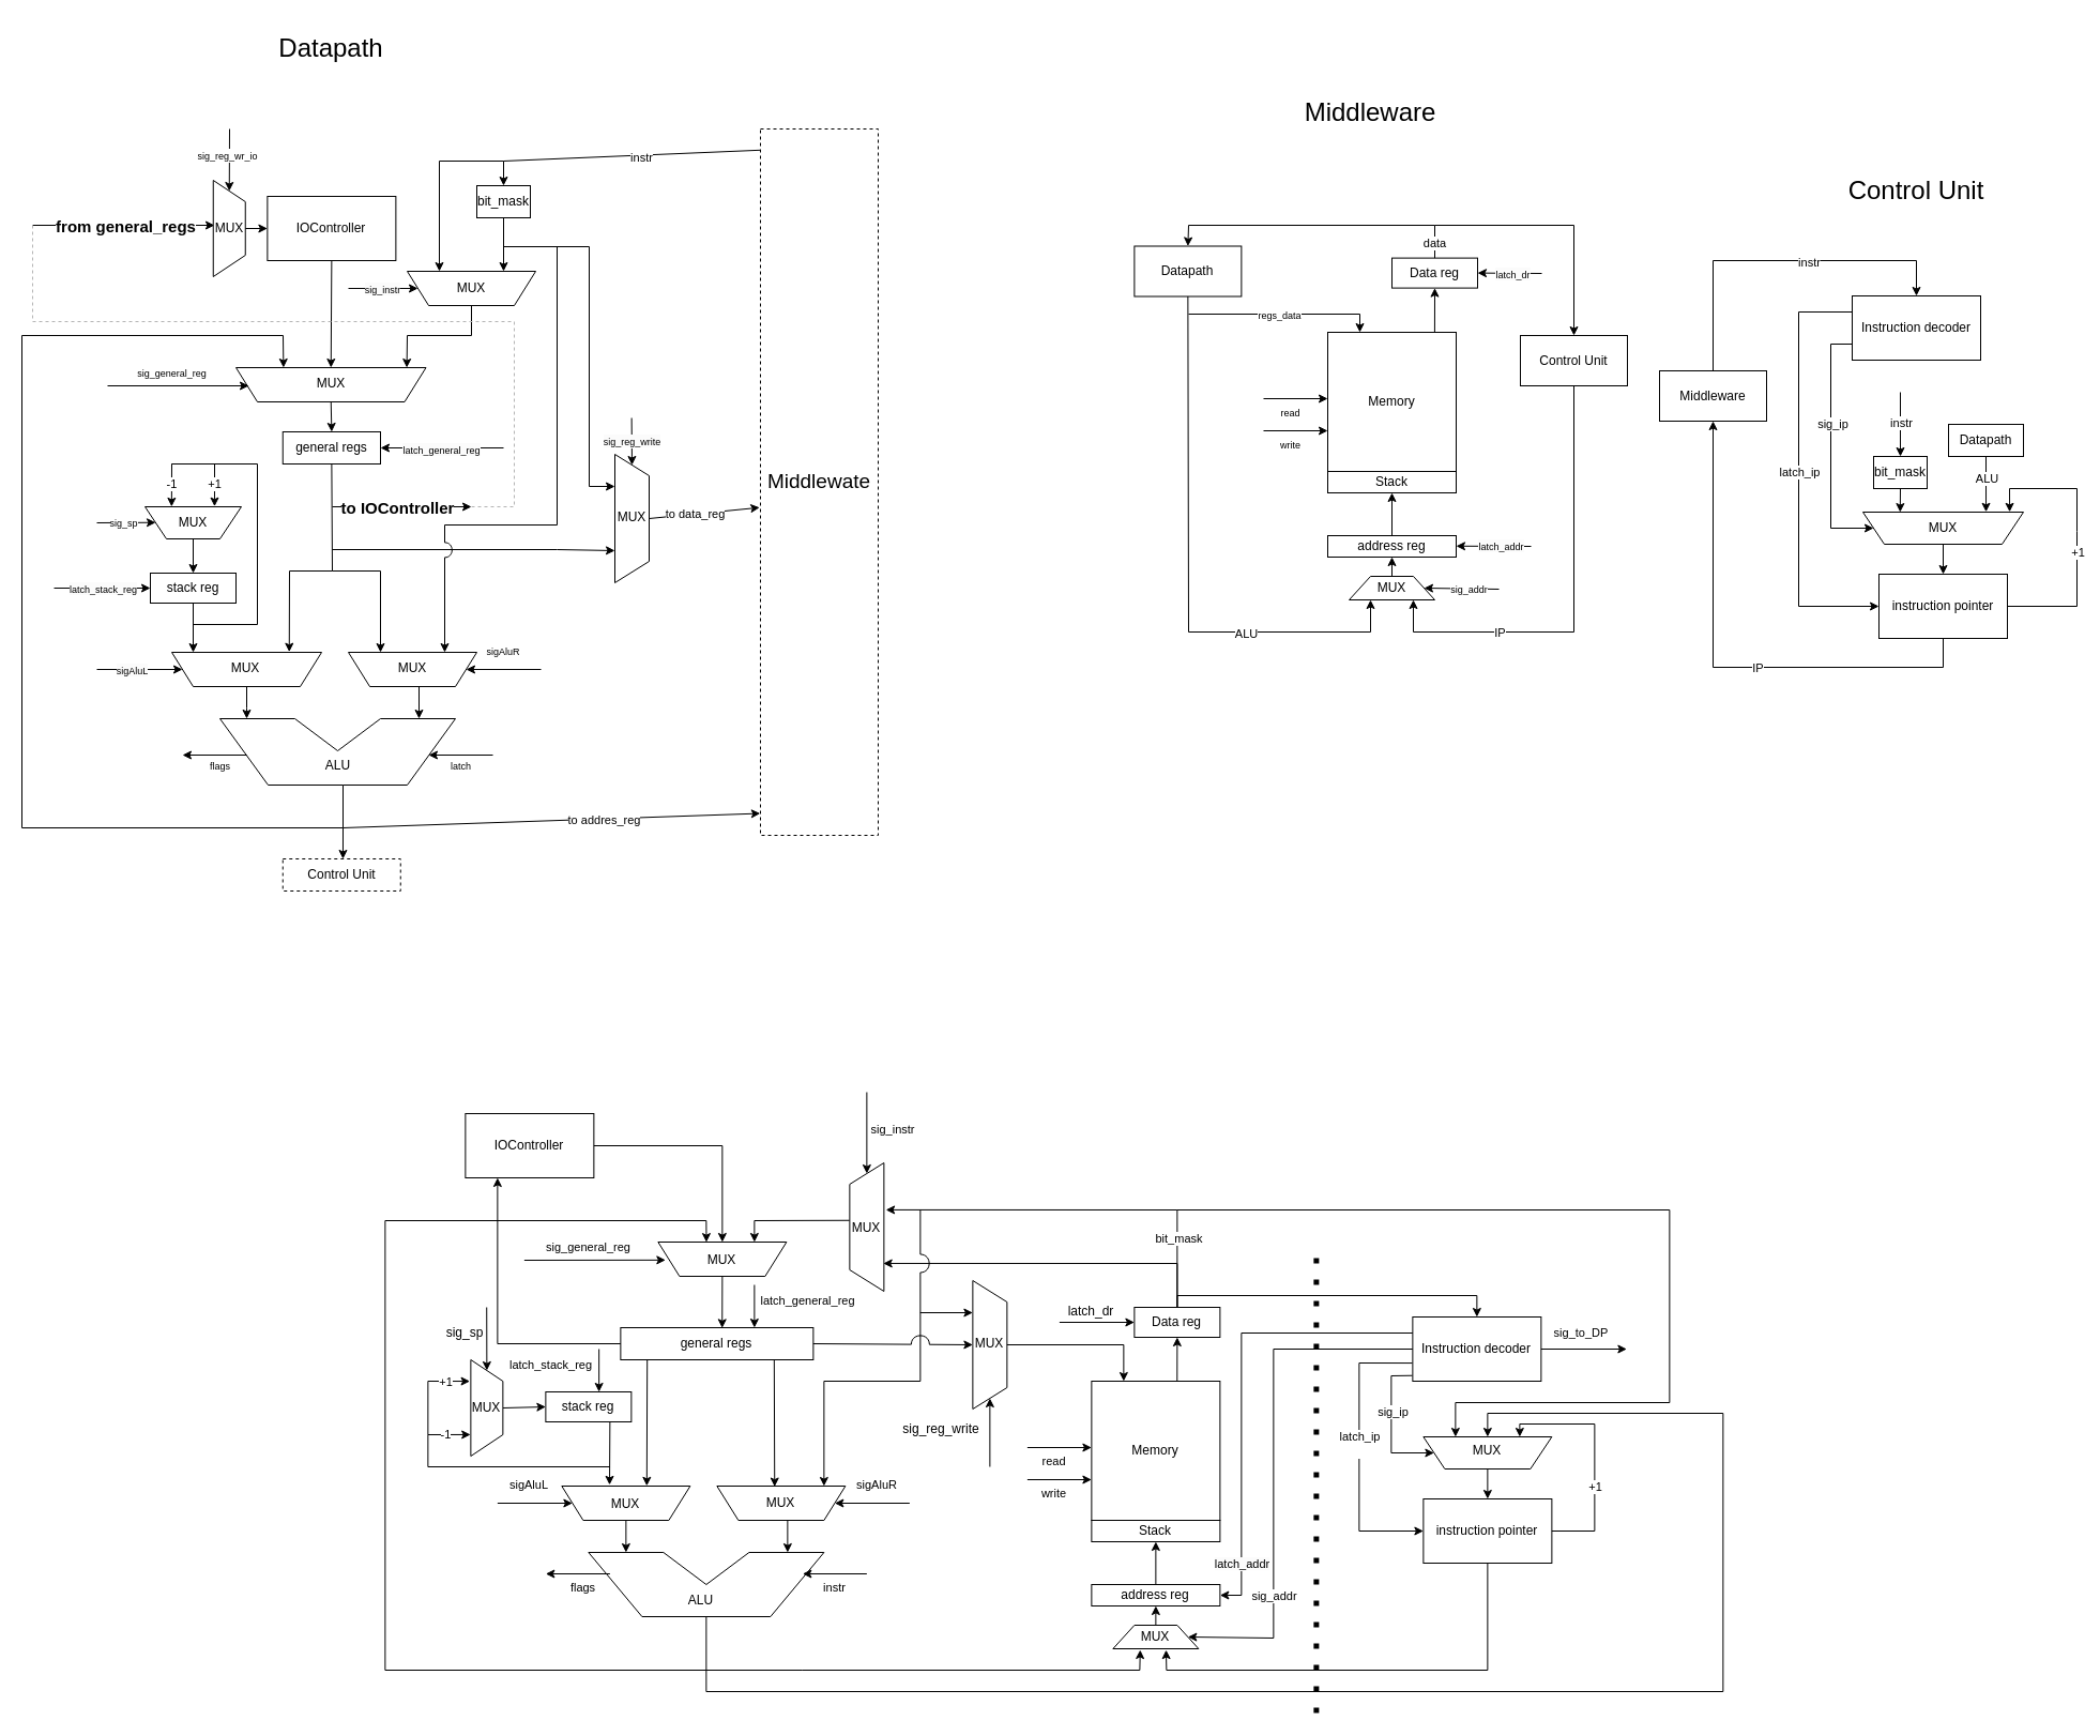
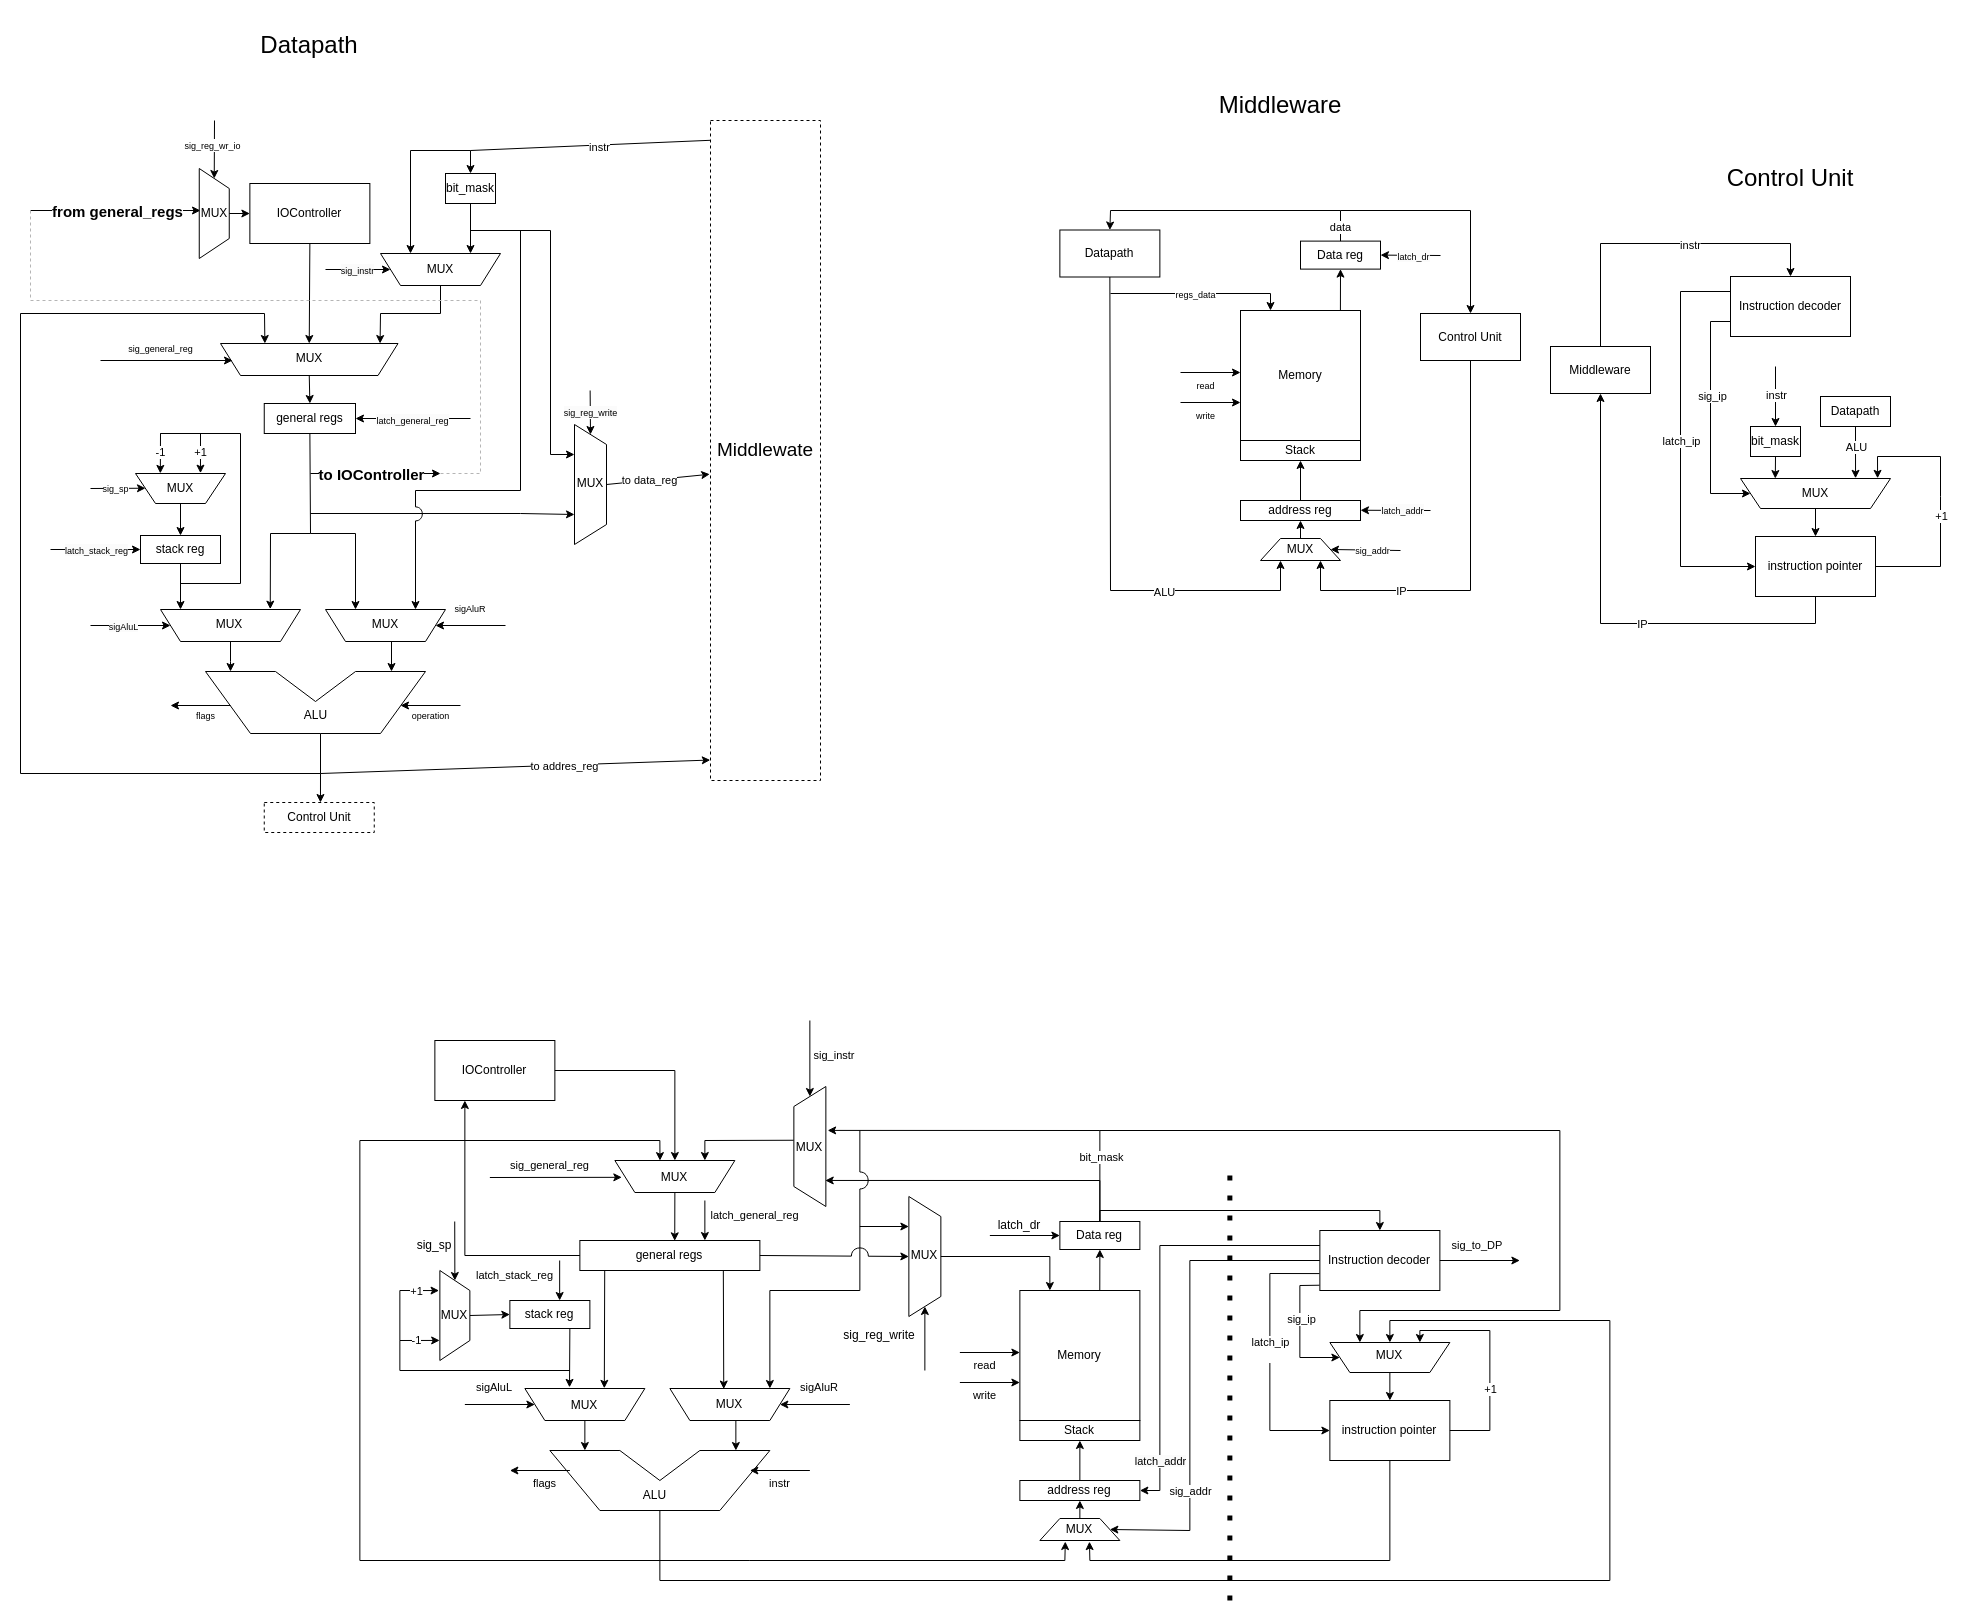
- <mxCell id="119" value="&lt;font style=&quot;font-size: 9px;&quot;&gt;latch&lt;/font&gt;" style="text;html=1;align=center;verticalAlign=middle;resizable=0;points=[];autosize=1;strokeColor=none;fillColor=none;" parent="1" vertex="1"><mxGeometry x="400" y="700" width="60" height="30" as="geometry" /></mxCell>
+ <mxCell id="119" value="&lt;font style=&quot;font-size: 9px;&quot;&gt;operation&lt;/font&gt;" style="text;html=1;align=center;verticalAlign=middle;resizable=0;points=[];autosize=1;strokeColor=none;fillColor=none;" parent="1" vertex="1"><mxGeometry x="400" y="700" width="60" height="30" as="geometry" /></mxCell>
